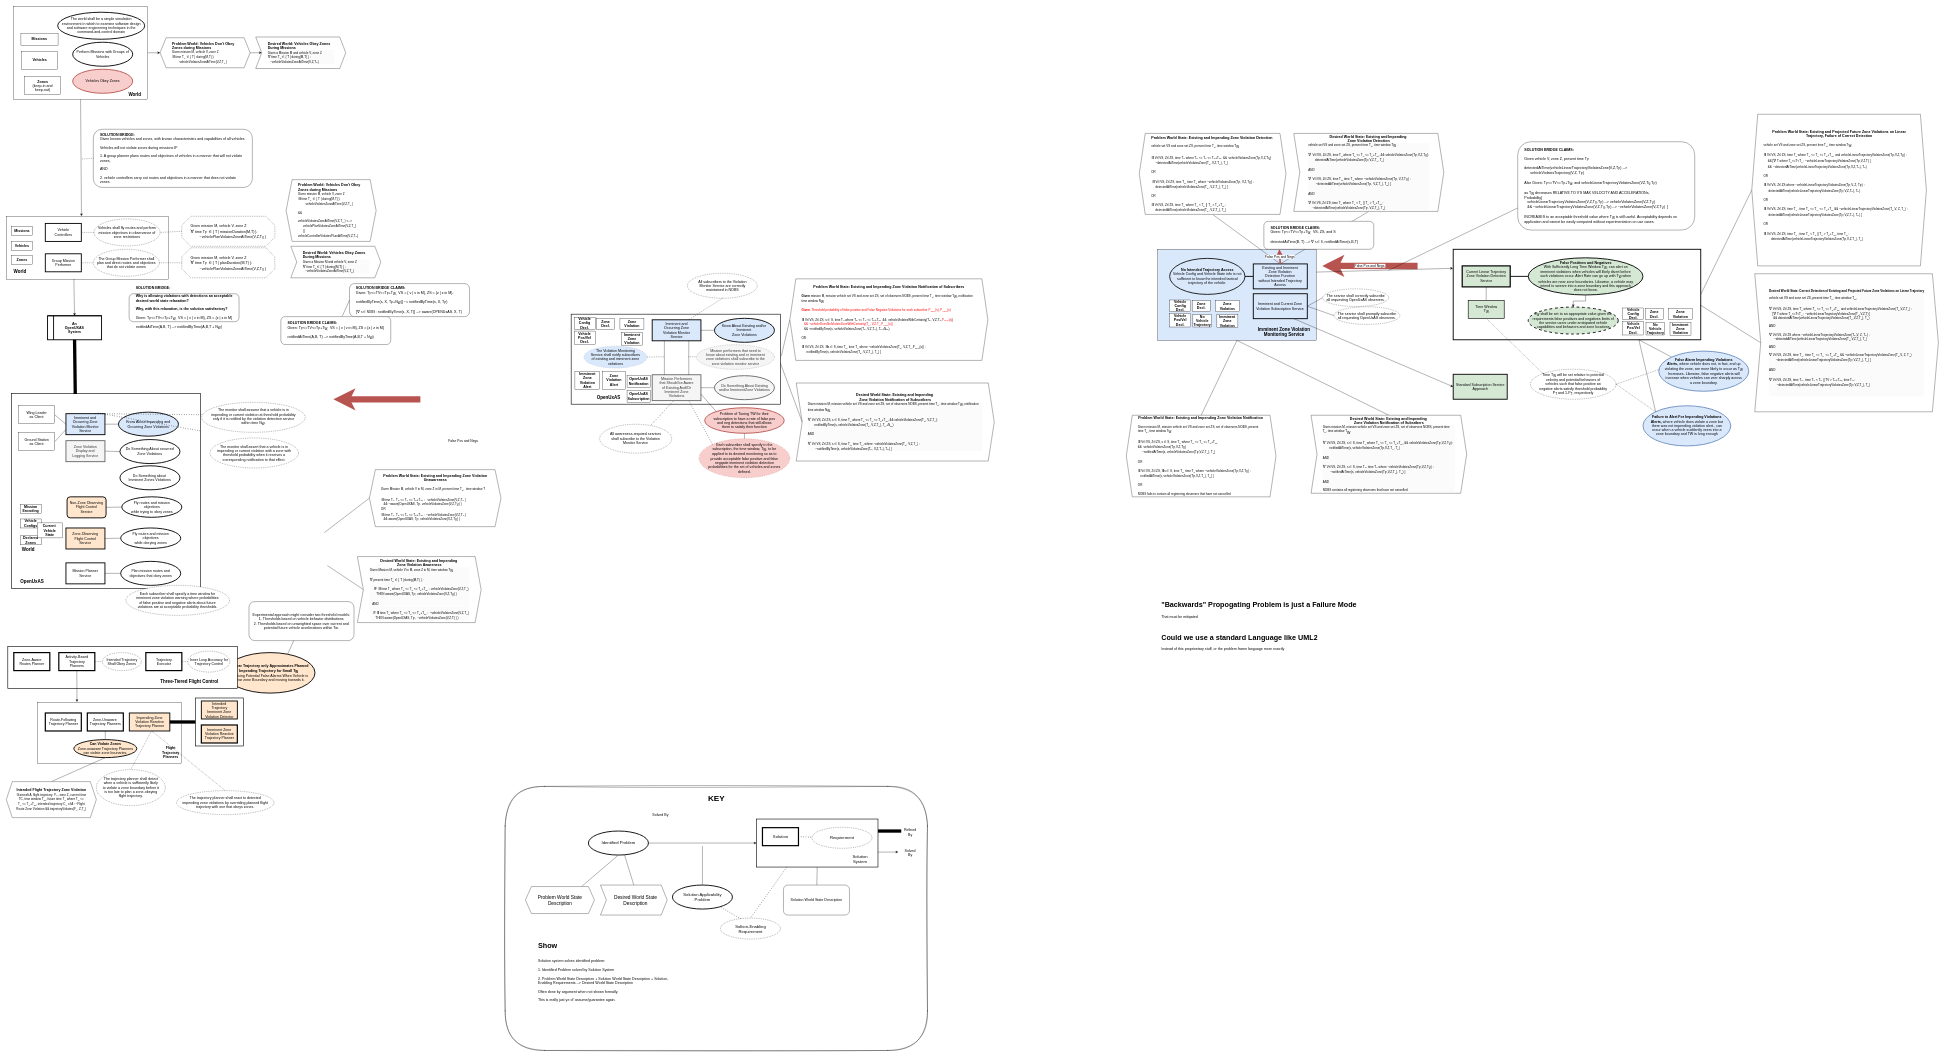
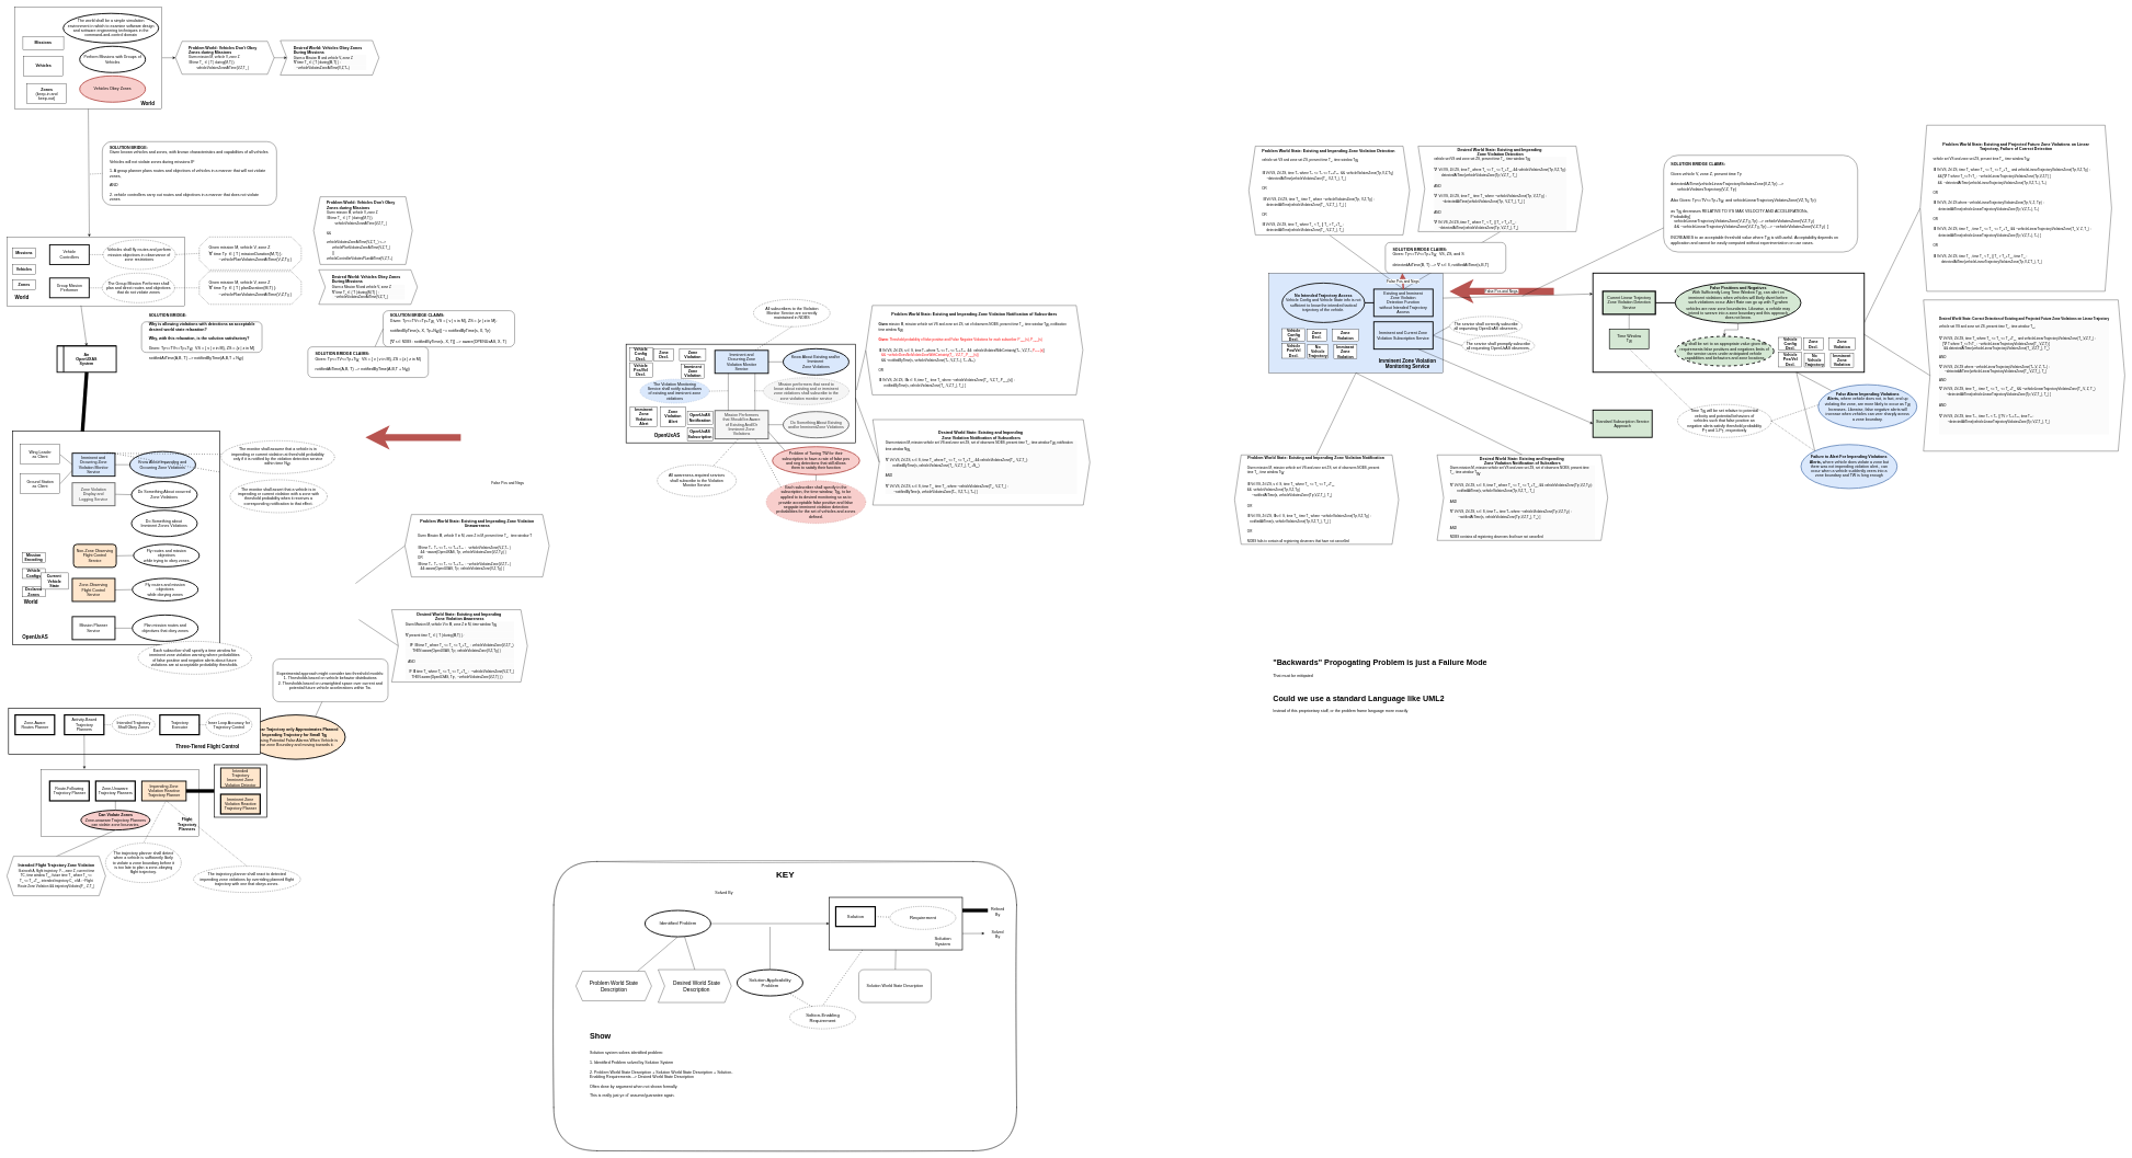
- <mxCell id="19" value="&lt;b&gt;An&lt;/b&gt;&lt;div&gt;&lt;b&gt;OpenUXAS&lt;/b&gt;&lt;/div&gt;&lt;div&gt;&lt;b&gt;System&lt;/b&gt;&lt;/div&gt;" style="shape=internalStorage;whiteSpace=wrap;html=1;backgroundOutline=1;strokeColor=default;align=center;verticalAlign=middle;spacingLeft=10;spacingRight=10;spacingTop=10;spacingBottom=10;fontFamily=Helvetica;fontSize=12;fontColor=default;fillColor=default;dx=20;dy=0;strokeWidth=3;" parent="1" vertex="1"><mxGeometry x="158" y="1051.55" width="180" height="80" as="geometry" /></mxCell>
+ <mxCell id="19" value="&lt;b&gt;An&lt;/b&gt;&lt;div&gt;&lt;b&gt;OpenUXAS&lt;/b&gt;&lt;/div&gt;&lt;div&gt;&lt;b&gt;System&lt;/b&gt;&lt;/div&gt;" style="shape=internalStorage;whiteSpace=wrap;html=1;backgroundOutline=1;strokeColor=default;align=center;verticalAlign=middle;spacingLeft=10;spacingRight=10;spacingTop=10;spacingBottom=10;fontFamily=Helvetica;fontSize=12;fontColor=default;fillColor=default;dx=20;dy=0;strokeWidth=3;" parent="1" vertex="1"><mxGeometry x="173" y="1051.55" width="180" height="80" as="geometry" /></mxCell>
- <mxCell id="206" value="&lt;b&gt;Can Violate Zones&lt;/b&gt;&lt;div&gt;Zone-unaware Trajectory Planners can violate zone bounaries.&lt;/div&gt;" style="ellipse;whiteSpace=wrap;html=1;spacingRight=10;spacingLeft=10;fillColor=#ffe6cc;strokeColor=#000000;strokeWidth=3;" parent="184" vertex="1"><mxGeometry x="225" y="310" width="210" height="60" as="geometry" /></mxCell>
+ <mxCell id="206" value="&lt;b&gt;Can Violate Zones&lt;/b&gt;&lt;div&gt;Zone-unaware Trajectory Planners can violate zone bounaries.&lt;/div&gt;" style="ellipse;whiteSpace=wrap;html=1;spacingRight=10;spacingLeft=10;fillColor=#f8cecc;strokeColor=#000000;strokeWidth=3;" parent="184" vertex="1"><mxGeometry x="225" y="310" width="210" height="60" as="geometry" /></mxCell>
